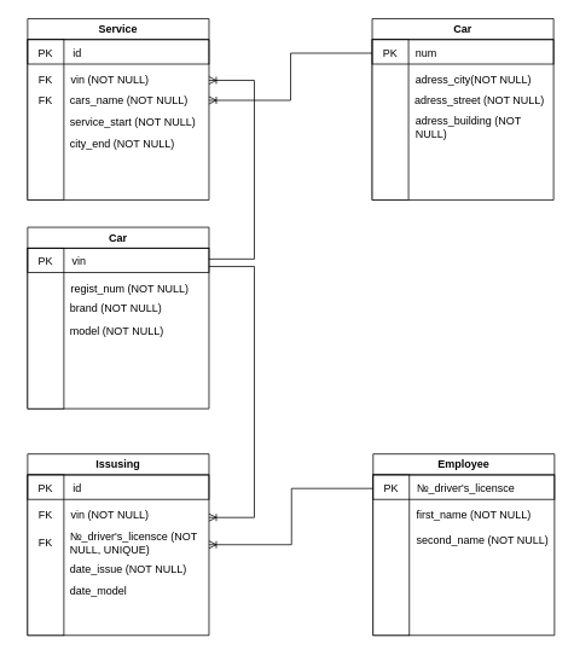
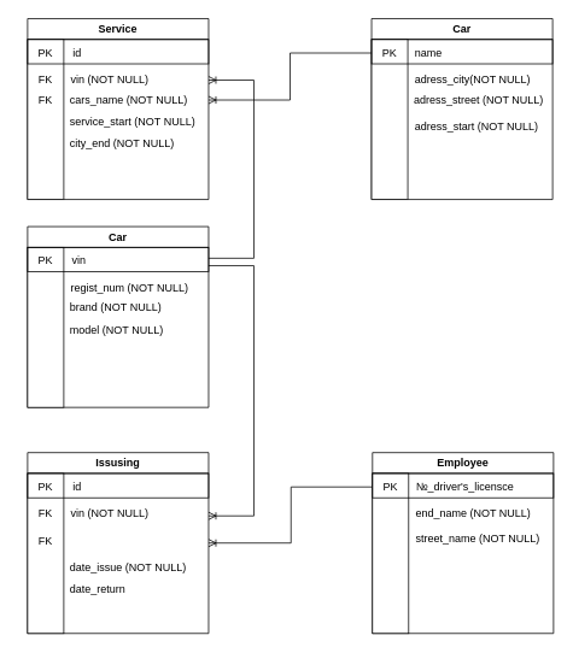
- <mxCell id="28" value="num" style="text;html=1;strokeColor=none;fillColor=none;align=left;verticalAlign=middle;whiteSpace=wrap;rounded=0;" vertex="1" parent="22"><mxGeometry x="46" y="23" width="60" height="30" as="geometry" /></mxCell>
+ <mxCell id="28" value="name" style="text;html=1;strokeColor=none;fillColor=none;align=left;verticalAlign=middle;whiteSpace=wrap;rounded=0;" vertex="1" parent="22"><mxGeometry x="46" y="23" width="60" height="30" as="geometry" /></mxCell>
- <mxCell id="27" value="adress_building (NOT NULL)" style="text;html=1;strokeColor=none;fillColor=none;align=left;verticalAlign=middle;whiteSpace=wrap;rounded=0;" vertex="1" parent="22"><mxGeometry x="46" y="105" width="155" height="30" as="geometry" /></mxCell>
+ <mxCell id="27" value="adress_start (NOT NULL)" style="text;html=1;strokeColor=none;fillColor=none;align=left;verticalAlign=middle;whiteSpace=wrap;rounded=0;" vertex="1" parent="22"><mxGeometry x="46" y="105" width="155" height="30" as="geometry" /></mxCell>
- <mxCell id="46" value="first_name (NOT NULL)" style="text;html=1;strokeColor=none;fillColor=none;align=left;verticalAlign=middle;whiteSpace=wrap;rounded=0;" vertex="1" parent="42"><mxGeometry x="46" y="53" width="134" height="30" as="geometry" /></mxCell>
+ <mxCell id="46" value="end_name (NOT NULL)" style="text;html=1;strokeColor=none;fillColor=none;align=left;verticalAlign=middle;whiteSpace=wrap;rounded=0;" vertex="1" parent="42"><mxGeometry x="46" y="53" width="134" height="30" as="geometry" /></mxCell>
- <mxCell id="48" value="second_name (NOT NULL)" style="text;html=1;strokeColor=none;fillColor=none;align=left;verticalAlign=middle;whiteSpace=wrap;rounded=0;" vertex="1" parent="42"><mxGeometry x="46" y="80" width="154" height="30" as="geometry" /></mxCell>
+ <mxCell id="48" value="street_name (NOT NULL)" style="text;html=1;strokeColor=none;fillColor=none;align=left;verticalAlign=middle;whiteSpace=wrap;rounded=0;" vertex="1" parent="42"><mxGeometry x="46" y="80" width="154" height="30" as="geometry" /></mxCell>
- <mxCell id="36" value="№_driver's_licensce&amp;nbsp;(NOT NULL, UNIQUE)" style="text;html=1;strokeColor=none;fillColor=none;align=left;verticalAlign=middle;whiteSpace=wrap;rounded=0;" vertex="1" parent="31"><mxGeometry x="45" y="83" width="148" height="30" as="geometry" /></mxCell>
- <mxCell id="41" value="date_model" style="text;html=1;strokeColor=none;fillColor=none;align=left;verticalAlign=middle;whiteSpace=wrap;rounded=0;" vertex="1" parent="1"><mxGeometry x="75" y="636" width="148" height="30" as="geometry" /></mxCell>
+ <mxCell id="41" value="date_return" style="text;html=1;strokeColor=none;fillColor=none;align=left;verticalAlign=middle;whiteSpace=wrap;rounded=0;" vertex="1" parent="1"><mxGeometry x="75" y="636" width="148" height="30" as="geometry" /></mxCell>
